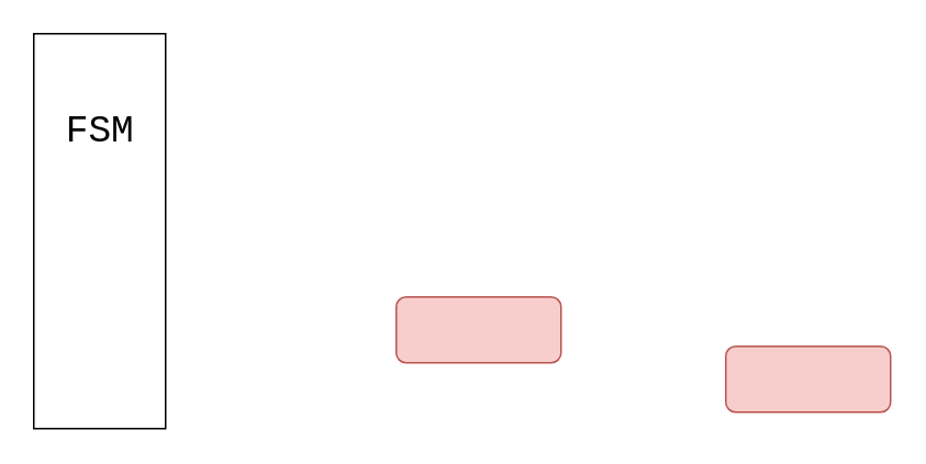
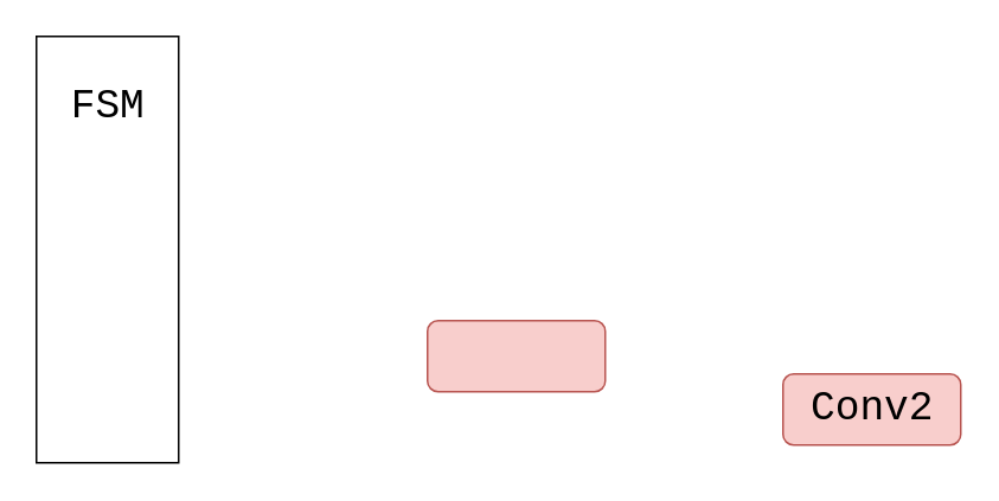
- <mxCell id="3" value="&lt;font style=&quot;font-size: 23px&quot; face=&quot;Courier New&quot;&gt;FSM&lt;/font&gt;" style="text;html=1;resizable=0;autosize=1;align=center;verticalAlign=middle;points=[];fillColor=none;strokeColor=none;rounded=0;" vertex="1" parent="1"><mxGeometry x="30" y="70" width="60" height="20" as="geometry" /></mxCell>
+ <mxCell id="3" value="&lt;font style=&quot;font-size: 23px&quot; face=&quot;Courier New&quot;&gt;FSM&lt;/font&gt;" style="text;html=1;resizable=0;autosize=1;align=center;verticalAlign=middle;points=[];fillColor=none;strokeColor=none;rounded=0;" vertex="1" parent="1"><mxGeometry x="30" y="50" width="60" height="20" as="geometry" /></mxCell>
+ <mxCell id="6" value="Conv2" style="text;html=1;resizable=0;autosize=1;align=center;verticalAlign=middle;points=[];rounded=0;fontFamily=Courier New;fontSize=23;shadow=0;" vertex="1" parent="1"><mxGeometry x="450" y="215" width="80" height="30" as="geometry" /></mxCell>
